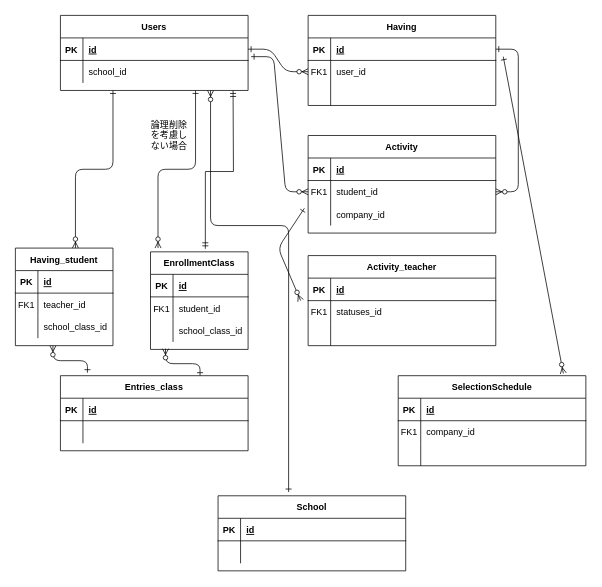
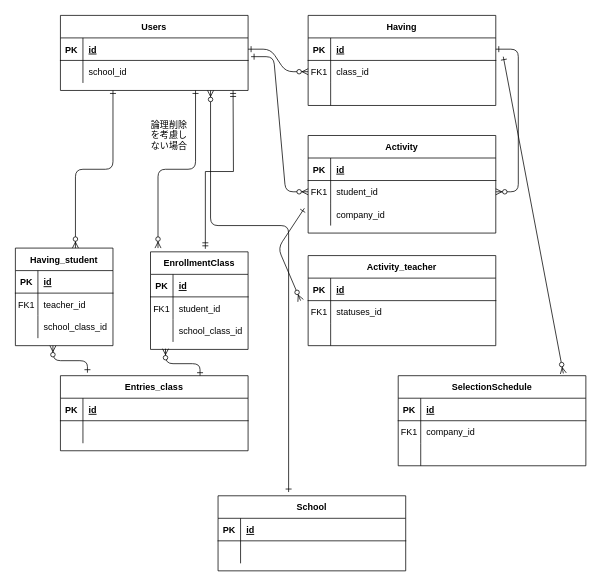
- <mxCell id="10" value="user_id" style="shape=partialRectangle;overflow=hidden;connectable=0;fillColor=none;top=0;left=0;bottom=0;right=0;align=left;spacingLeft=6;" parent="8" vertex="1"><mxGeometry x="30" width="220" height="30" as="geometry"><mxRectangle width="220" height="30" as="alternateBounds" /></mxGeometry></mxCell>
+ <mxCell id="10" value="class_id" style="shape=partialRectangle;overflow=hidden;connectable=0;fillColor=none;top=0;left=0;bottom=0;right=0;align=left;spacingLeft=6;" parent="8" vertex="1"><mxGeometry x="30" width="220" height="30" as="geometry"><mxRectangle width="220" height="30" as="alternateBounds" /></mxGeometry></mxCell>
